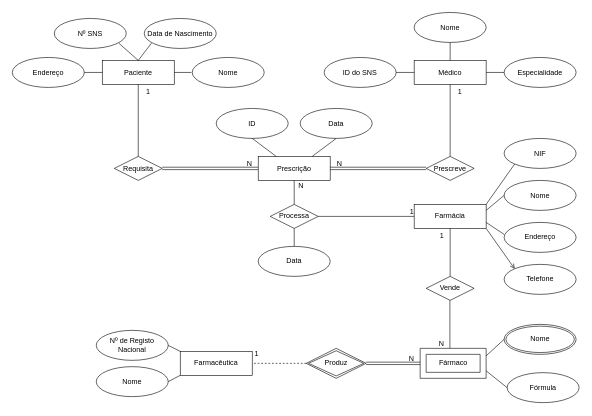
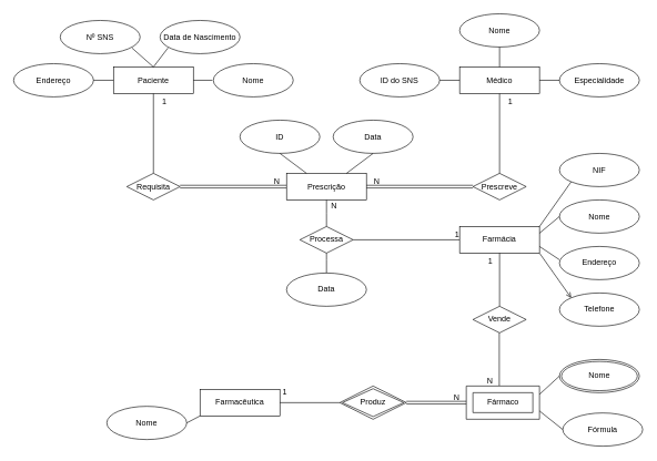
- <mxCell id="63" value="Nº de Registo Nacional" style="ellipse;whiteSpace=wrap;html=1;" vertex="1" parent="1"><mxGeometry x="160" y="550" width="120" height="50" as="geometry" /></mxCell>
- <mxCell id="65" value="" style="endArrow=none;html=1;rounded=0;exitX=1;exitY=0.5;exitDx=0;exitDy=0;entryX=0;entryY=0;entryDx=0;entryDy=0;" edge="1" parent="1" source="63" target="55"><mxGeometry width="50" height="50" relative="1" as="geometry"><mxPoint x="207.736" y="81.331" as="sourcePoint" /><mxPoint x="240" y="110" as="targetPoint" /></mxGeometry></mxCell>
- <mxCell id="57" value="" style="endArrow=none;html=1;rounded=0;exitX=0;exitY=0.5;exitDx=0;exitDy=0;entryX=1;entryY=0.5;entryDx=0;entryDy=0;dashed=1;" edge="1" parent="1" source="56" target="55"><mxGeometry width="50" height="50" relative="1" as="geometry"><mxPoint x="430" y="395.5" as="sourcePoint" /><mxPoint x="430" y="425.5" as="targetPoint" /><Array as="points"><mxPoint x="510" y="605.5" /></Array></mxGeometry></mxCell>
+ <mxCell id="57" value="" style="endArrow=none;html=1;rounded=0;exitX=0;exitY=0.5;exitDx=0;exitDy=0;entryX=1;entryY=0.5;entryDx=0;entryDy=0;" edge="1" parent="1" source="56" target="55"><mxGeometry width="50" height="50" relative="1" as="geometry"><mxPoint x="430" y="395.5" as="sourcePoint" /><mxPoint x="430" y="425.5" as="targetPoint" /><Array as="points"><mxPoint x="510" y="605.5" /></Array></mxGeometry></mxCell>
